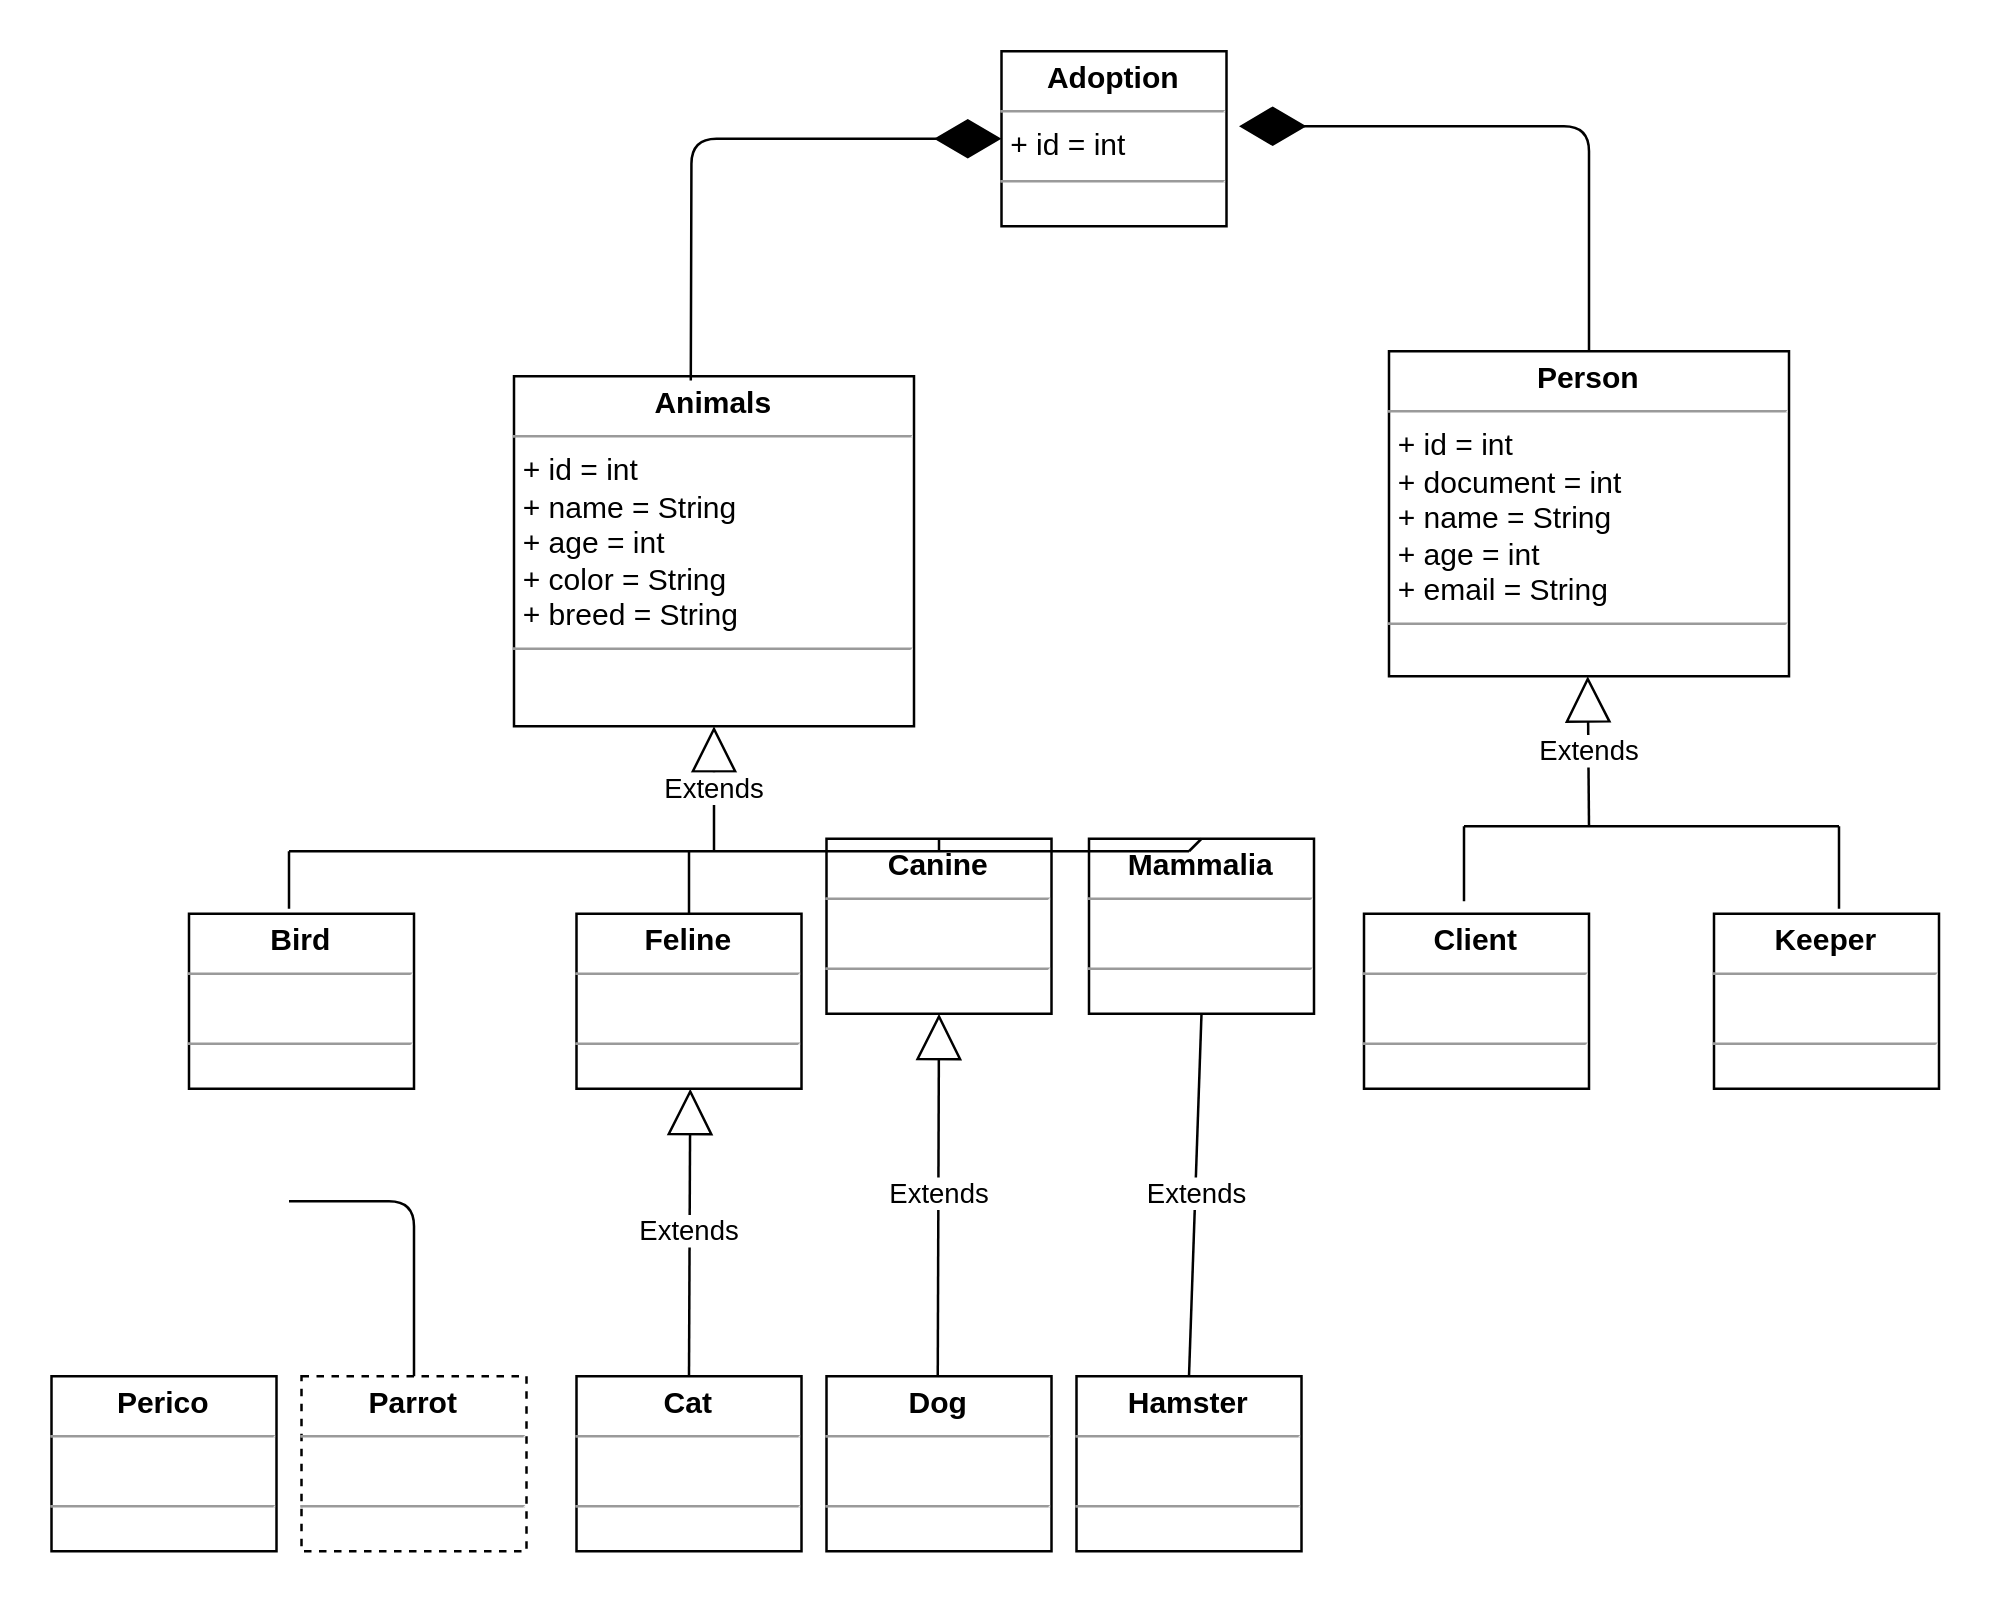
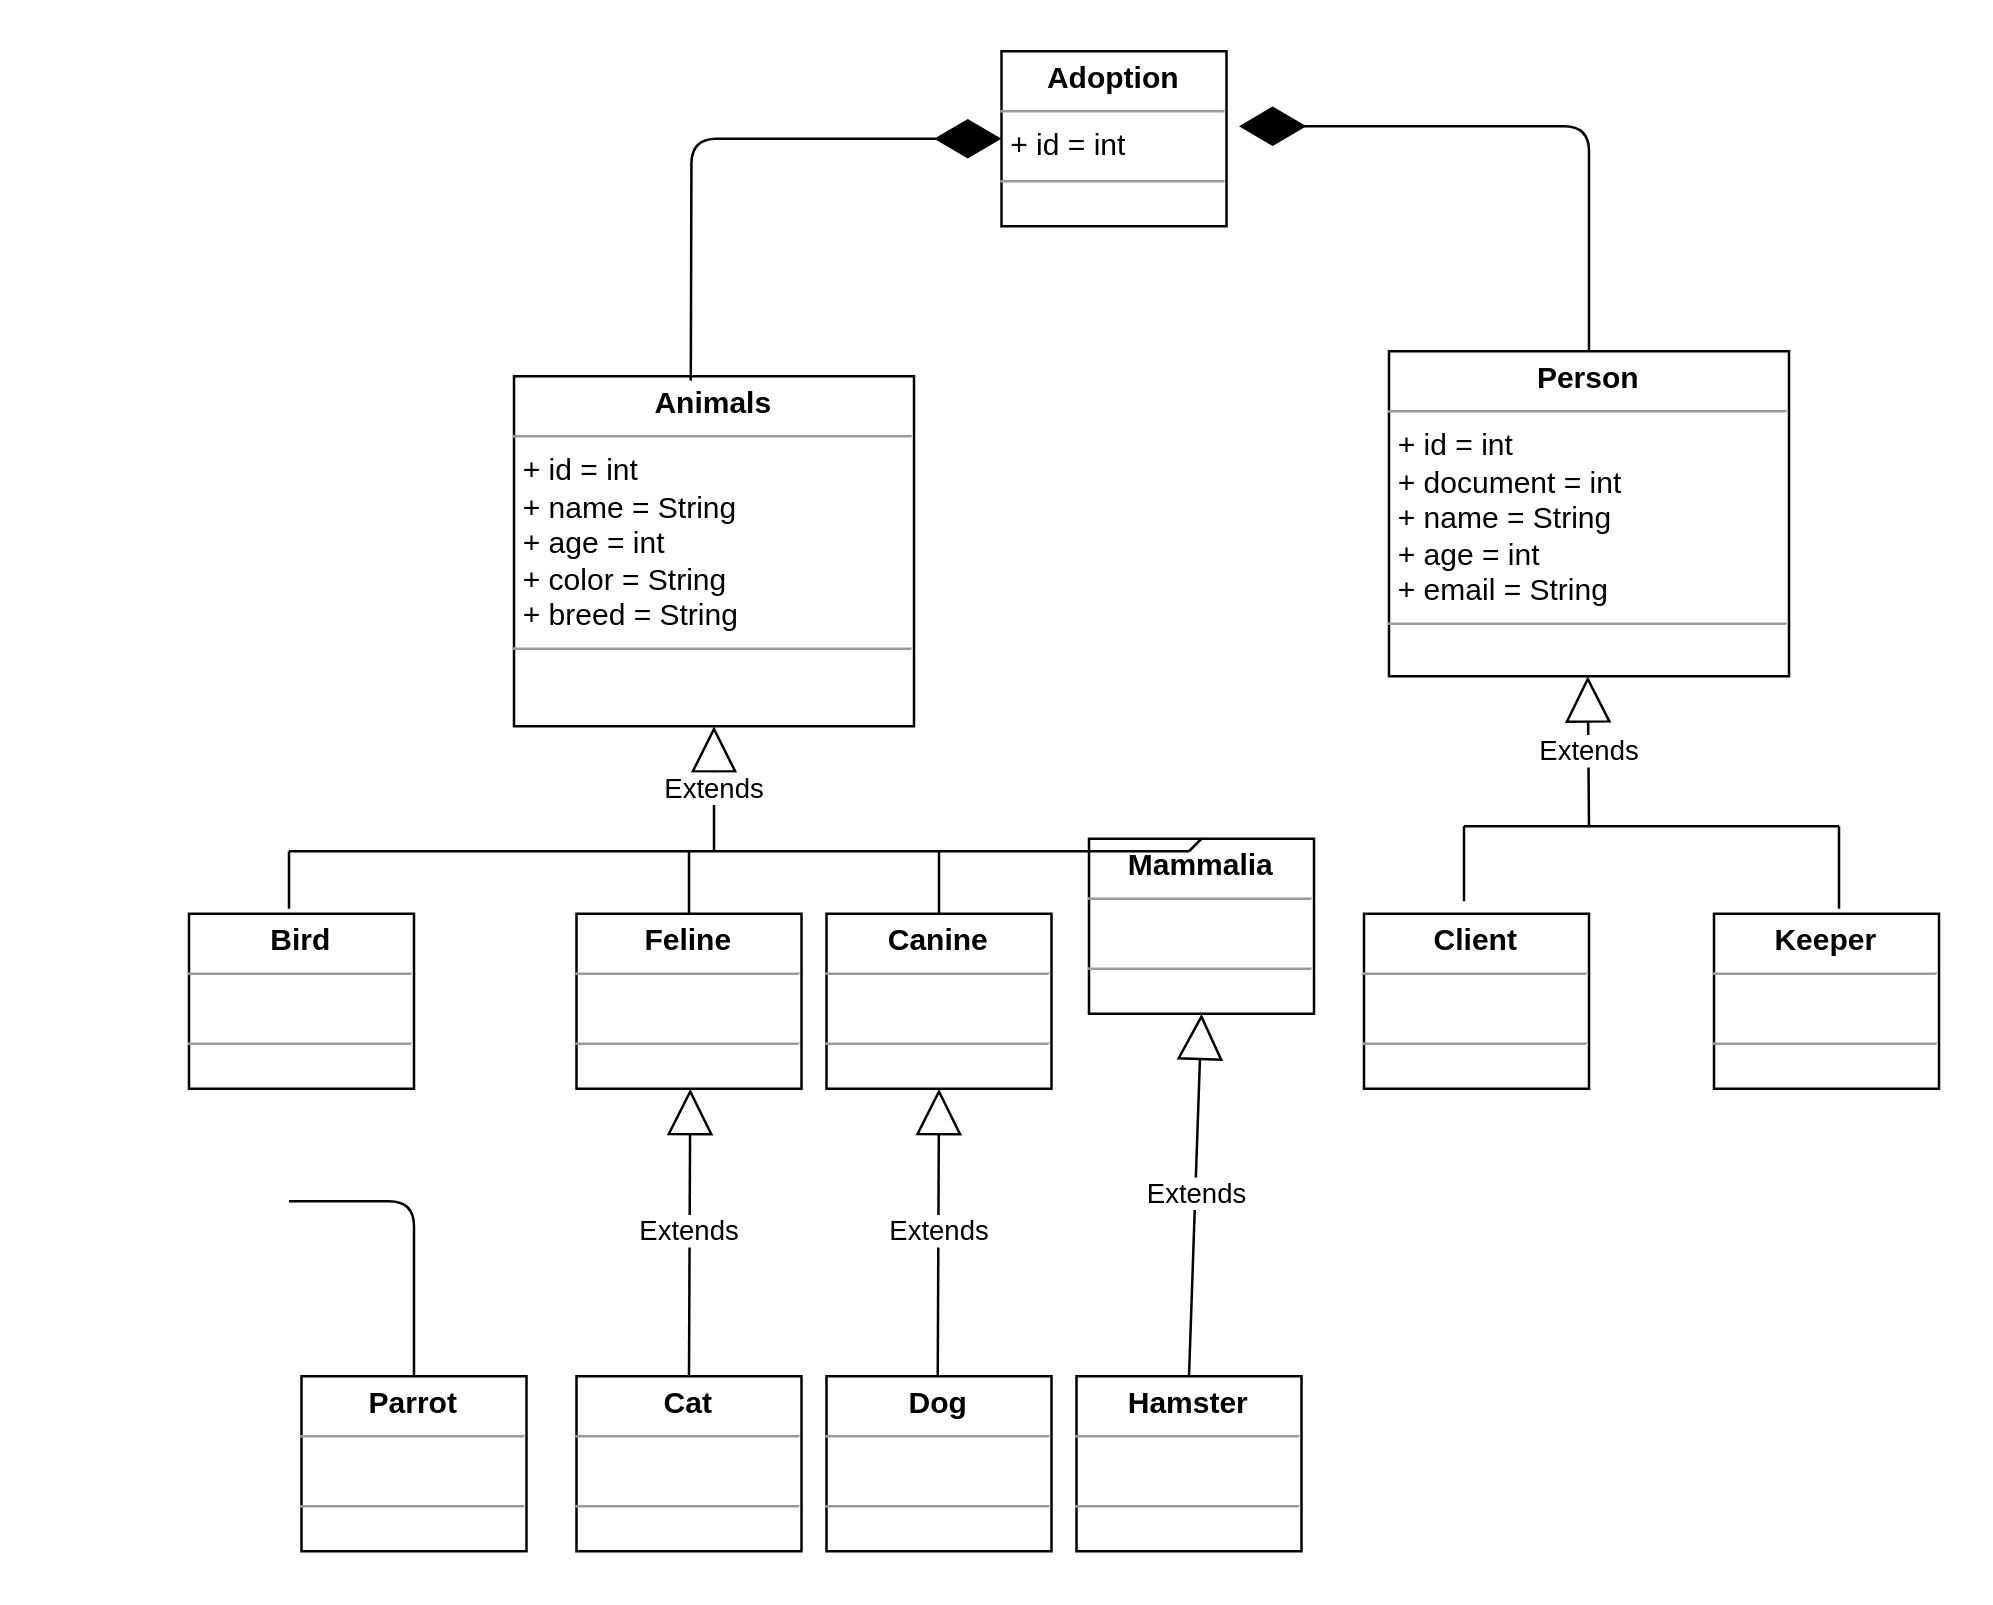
- <mxCell id="8" value="&lt;p style=&quot;margin: 0px ; margin-top: 4px ; text-align: center&quot;&gt;&lt;b&gt;Canine&lt;/b&gt;&lt;/p&gt;&lt;hr size=&quot;1&quot;&gt;&lt;p style=&quot;margin: 0px ; margin-left: 4px&quot;&gt;&lt;br&gt;&lt;/p&gt;&lt;hr size=&quot;1&quot;&gt;&lt;p style=&quot;margin: 0px ; margin-left: 4px&quot;&gt;&lt;br&gt;&lt;/p&gt;" style="verticalAlign=top;align=left;overflow=fill;fontSize=12;fontFamily=Helvetica;html=1;" vertex="1" parent="1"><mxGeometry x="330" y="335" width="90" height="70" as="geometry" /></mxCell>
+ <mxCell id="8" value="&lt;p style=&quot;margin: 0px ; margin-top: 4px ; text-align: center&quot;&gt;&lt;b&gt;Canine&lt;/b&gt;&lt;/p&gt;&lt;hr size=&quot;1&quot;&gt;&lt;p style=&quot;margin: 0px ; margin-left: 4px&quot;&gt;&lt;br&gt;&lt;/p&gt;&lt;hr size=&quot;1&quot;&gt;&lt;p style=&quot;margin: 0px ; margin-left: 4px&quot;&gt;&lt;br&gt;&lt;/p&gt;" style="verticalAlign=top;align=left;overflow=fill;fontSize=12;fontFamily=Helvetica;html=1;" vertex="1" parent="1"><mxGeometry x="330" y="365" width="90" height="70" as="geometry" /></mxCell>
- <mxCell id="15" value="Extends" style="endArrow=none;endSize=16;endFill=0;html=1;entryX=0.5;entryY=1;entryDx=0;entryDy=0;exitX=0.5;exitY=0;exitDx=0;exitDy=0;" edge="1" parent="1" source="14" target="9"><mxGeometry width="160" relative="1" as="geometry"><mxPoint x="475" y="540" as="sourcePoint" /><mxPoint x="725" y="560" as="targetPoint" /></mxGeometry></mxCell>
+ <mxCell id="15" value="Extends" style="endArrow=block;endSize=16;endFill=0;html=1;entryX=0.5;entryY=1;entryDx=0;entryDy=0;exitX=0.5;exitY=0;exitDx=0;exitDy=0;" edge="1" parent="1" source="14" target="9"><mxGeometry width="160" relative="1" as="geometry"><mxPoint x="475" y="540" as="sourcePoint" /><mxPoint x="725" y="560" as="targetPoint" /></mxGeometry></mxCell>
- <mxCell id="10" value="&lt;p style=&quot;margin: 0px ; margin-top: 4px ; text-align: center&quot;&gt;&lt;b&gt;Perico&lt;/b&gt;&lt;/p&gt;&lt;hr size=&quot;1&quot;&gt;&lt;p style=&quot;margin: 0px ; margin-left: 4px&quot;&gt;&lt;br&gt;&lt;/p&gt;&lt;hr size=&quot;1&quot;&gt;&lt;p style=&quot;margin: 0px ; margin-left: 4px&quot;&gt;&lt;br&gt;&lt;/p&gt;" style="verticalAlign=top;align=left;overflow=fill;fontSize=12;fontFamily=Helvetica;html=1;" vertex="1" parent="1"><mxGeometry x="20" y="550" width="90" height="70" as="geometry" /></mxCell>
- <mxCell id="11" value="&lt;p style=&quot;margin: 0px ; margin-top: 4px ; text-align: center&quot;&gt;&lt;b&gt;Parrot&lt;/b&gt;&lt;/p&gt;&lt;hr size=&quot;1&quot;&gt;&lt;p style=&quot;margin: 0px ; margin-left: 4px&quot;&gt;&lt;br&gt;&lt;/p&gt;&lt;hr size=&quot;1&quot;&gt;&lt;p style=&quot;margin: 0px ; margin-left: 4px&quot;&gt;&lt;br&gt;&lt;/p&gt;" style="verticalAlign=top;align=left;overflow=fill;fontSize=12;fontFamily=Helvetica;html=1;dashed=1;" vertex="1" parent="1"><mxGeometry x="120" y="550" width="90" height="70" as="geometry" /></mxCell>
+ <mxCell id="11" value="&lt;p style=&quot;margin: 0px ; margin-top: 4px ; text-align: center&quot;&gt;&lt;b&gt;Parrot&lt;/b&gt;&lt;/p&gt;&lt;hr size=&quot;1&quot;&gt;&lt;p style=&quot;margin: 0px ; margin-left: 4px&quot;&gt;&lt;br&gt;&lt;/p&gt;&lt;hr size=&quot;1&quot;&gt;&lt;p style=&quot;margin: 0px ; margin-left: 4px&quot;&gt;&lt;br&gt;&lt;/p&gt;" style="verticalAlign=top;align=left;overflow=fill;fontSize=12;fontFamily=Helvetica;html=1;" vertex="1" parent="1"><mxGeometry x="120" y="550" width="90" height="70" as="geometry" /></mxCell>
